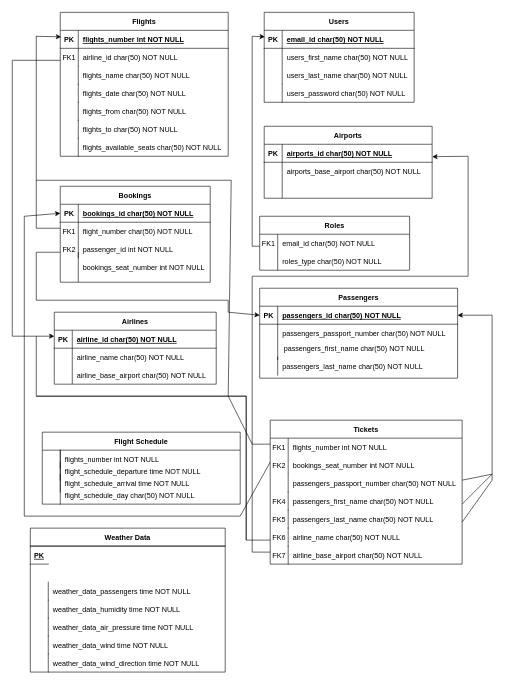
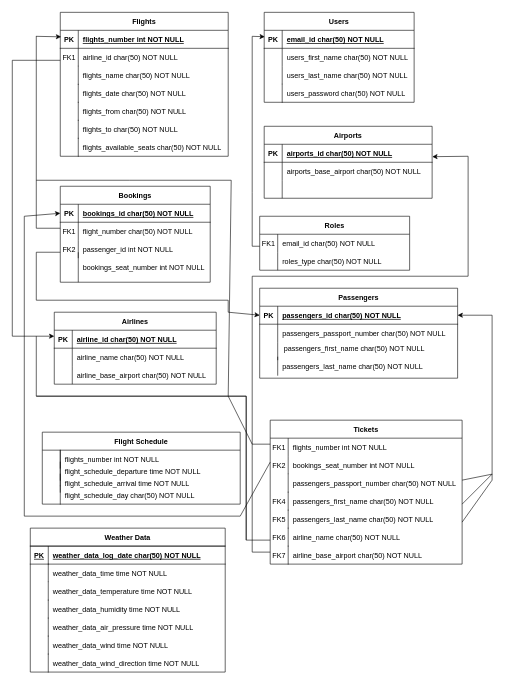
+ <mxCell id="114" value="weather_data_log_date char(50) NOT NULL" style="shape=partialRectangle;overflow=hidden;connectable=0;fillColor=none;top=0;left=0;bottom=1;right=0;align=left;spacingLeft=6;fontStyle=5" parent="112" vertex="1"><mxGeometry x="30" width="295" height="30" as="geometry"><mxRectangle width="295" height="30" as="alternateBounds" /></mxGeometry></mxCell>
+ <mxCell id="117" value="weather_data_time time NOT NULL" style="shape=partialRectangle;overflow=hidden;connectable=0;fillColor=none;top=0;left=0;bottom=0;right=0;align=left;spacingLeft=6;" parent="115" vertex="1"><mxGeometry x="30" width="295" height="30" as="geometry"><mxRectangle width="295" height="30" as="alternateBounds" /></mxGeometry></mxCell>
- <mxCell id="118" value="weather_data_passengers time NOT NULL" style="shape=partialRectangle;overflow=hidden;connectable=0;fillColor=none;top=0;left=1;bottom=0;right=0;align=left;spacingLeft=6;" parent="1" vertex="1"><mxGeometry x="80" y="970" width="295" height="30" as="geometry"><mxRectangle width="295" height="30" as="alternateBounds" /></mxGeometry></mxCell>
+ <mxCell id="118" value="weather_data_temperature time NOT NULL" style="shape=partialRectangle;overflow=hidden;connectable=0;fillColor=none;top=0;left=1;bottom=0;right=0;align=left;spacingLeft=6;" parent="1" vertex="1"><mxGeometry x="80" y="970" width="295" height="30" as="geometry"><mxRectangle width="295" height="30" as="alternateBounds" /></mxGeometry></mxCell>
